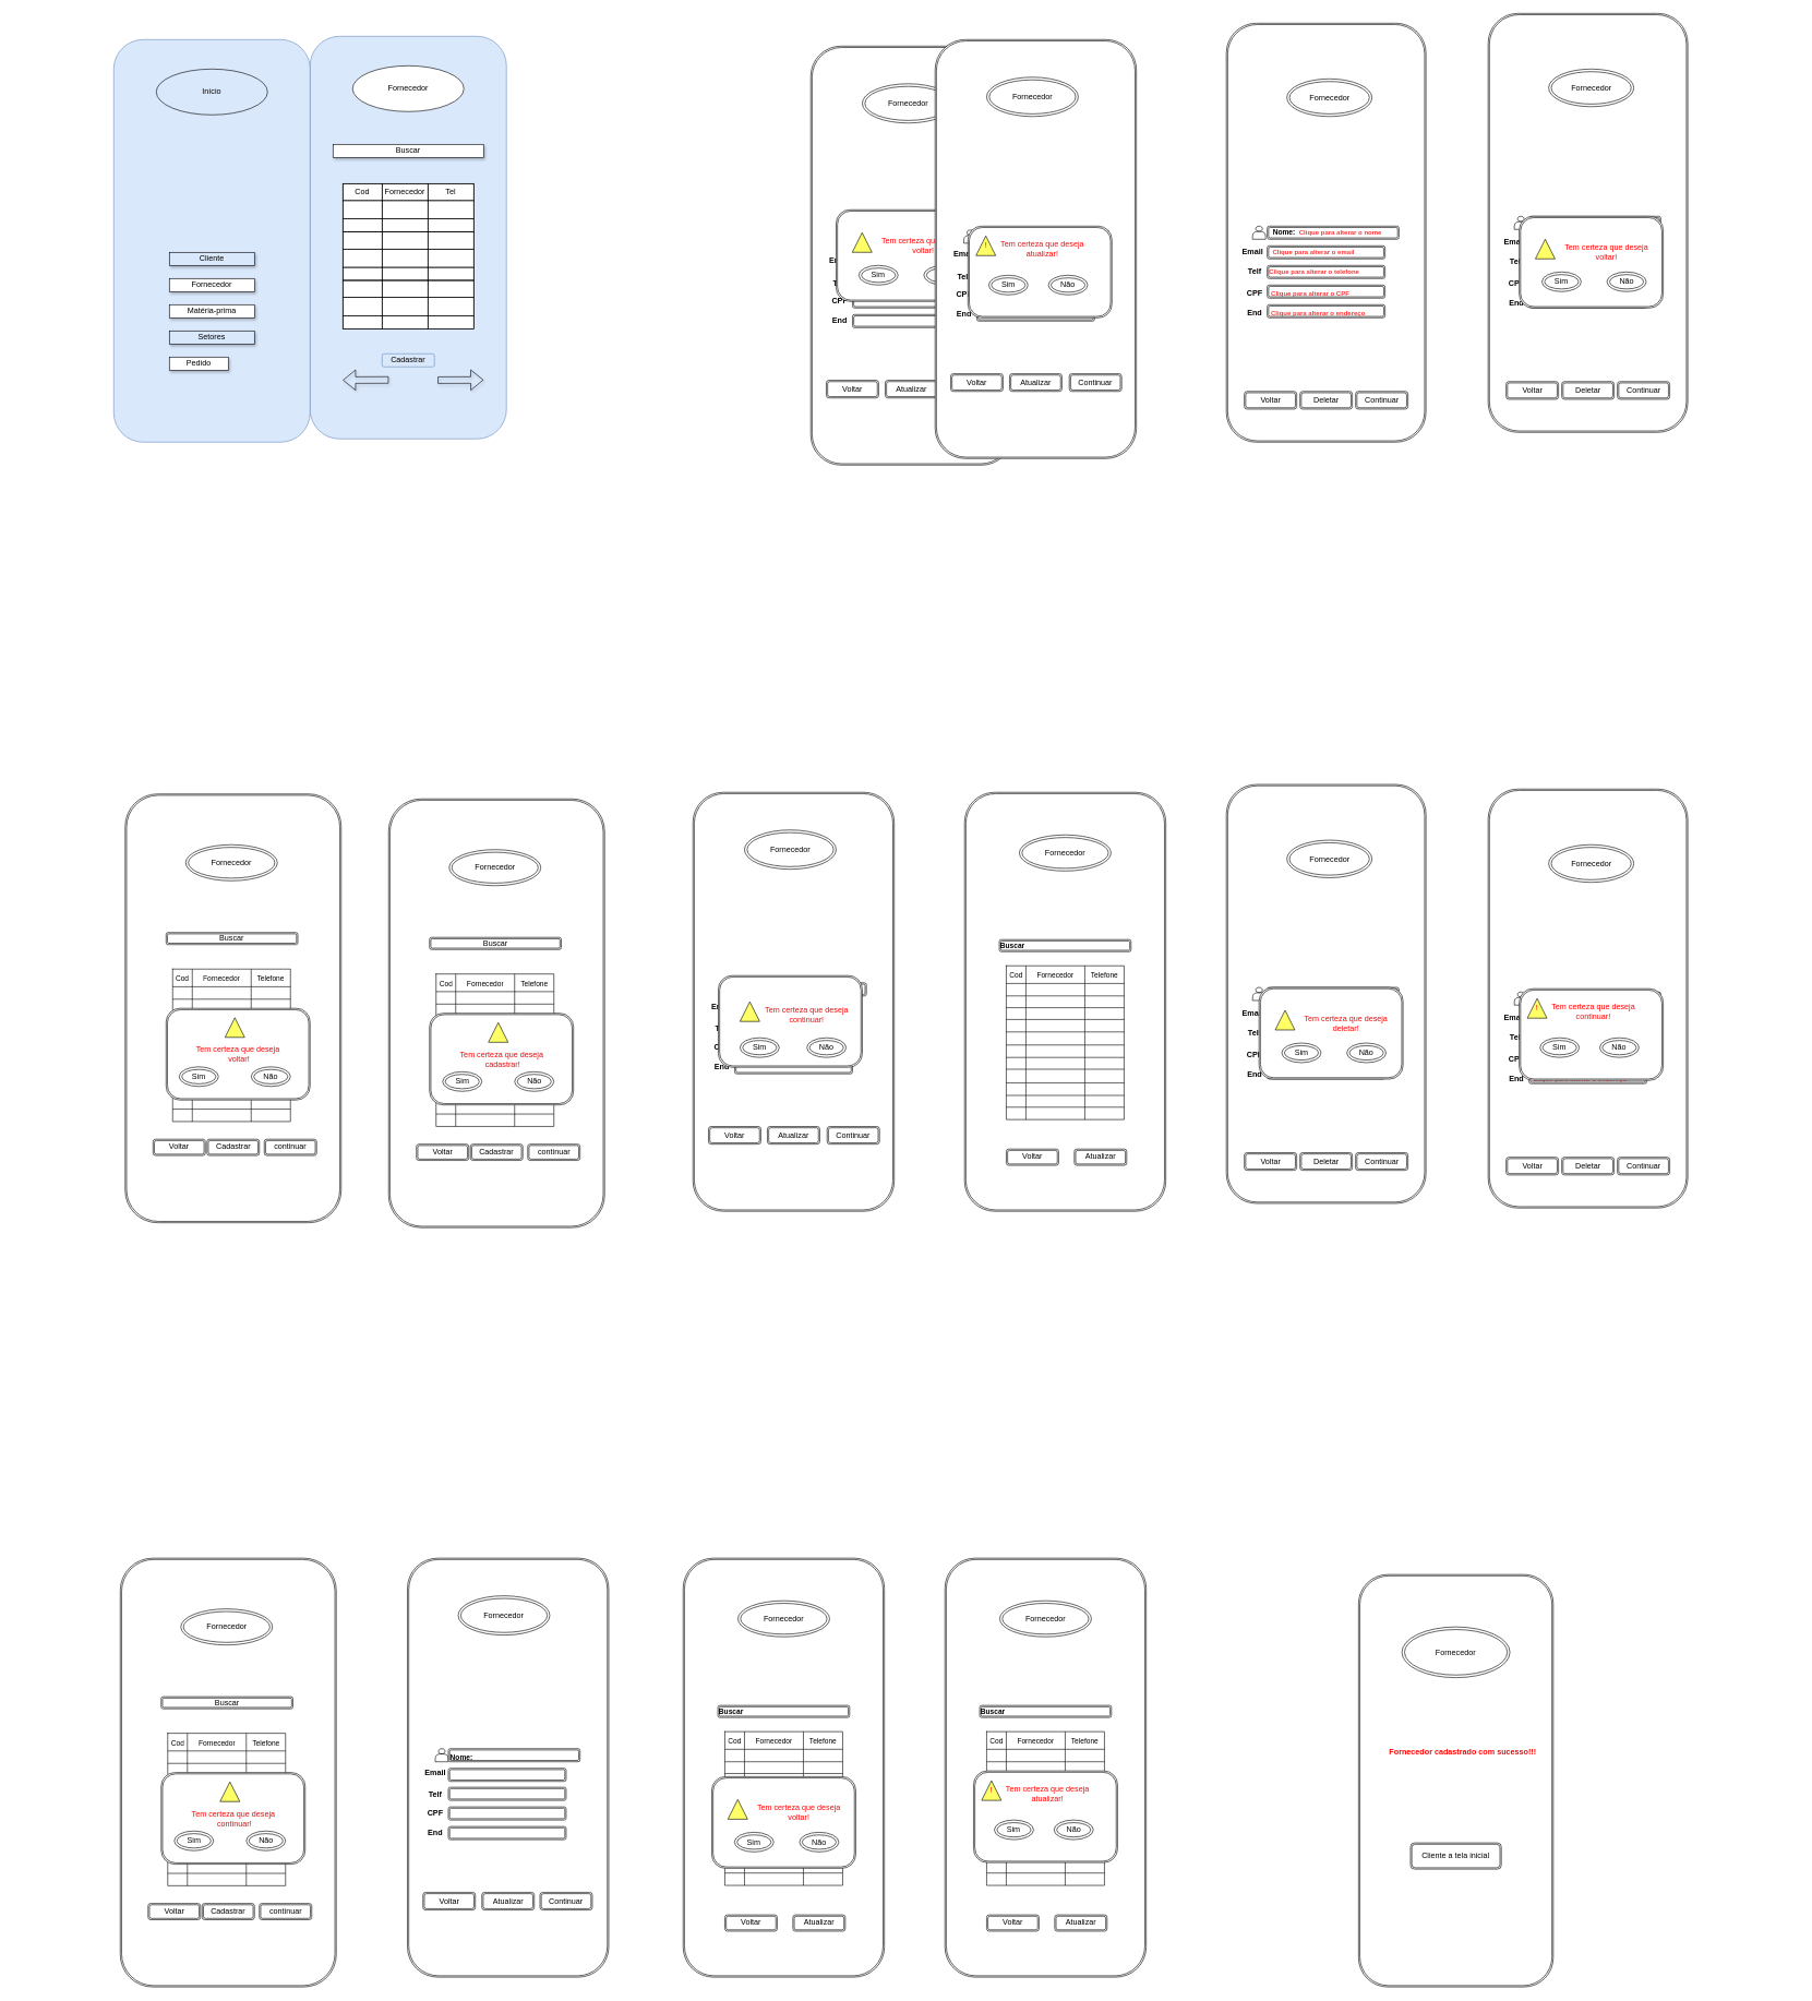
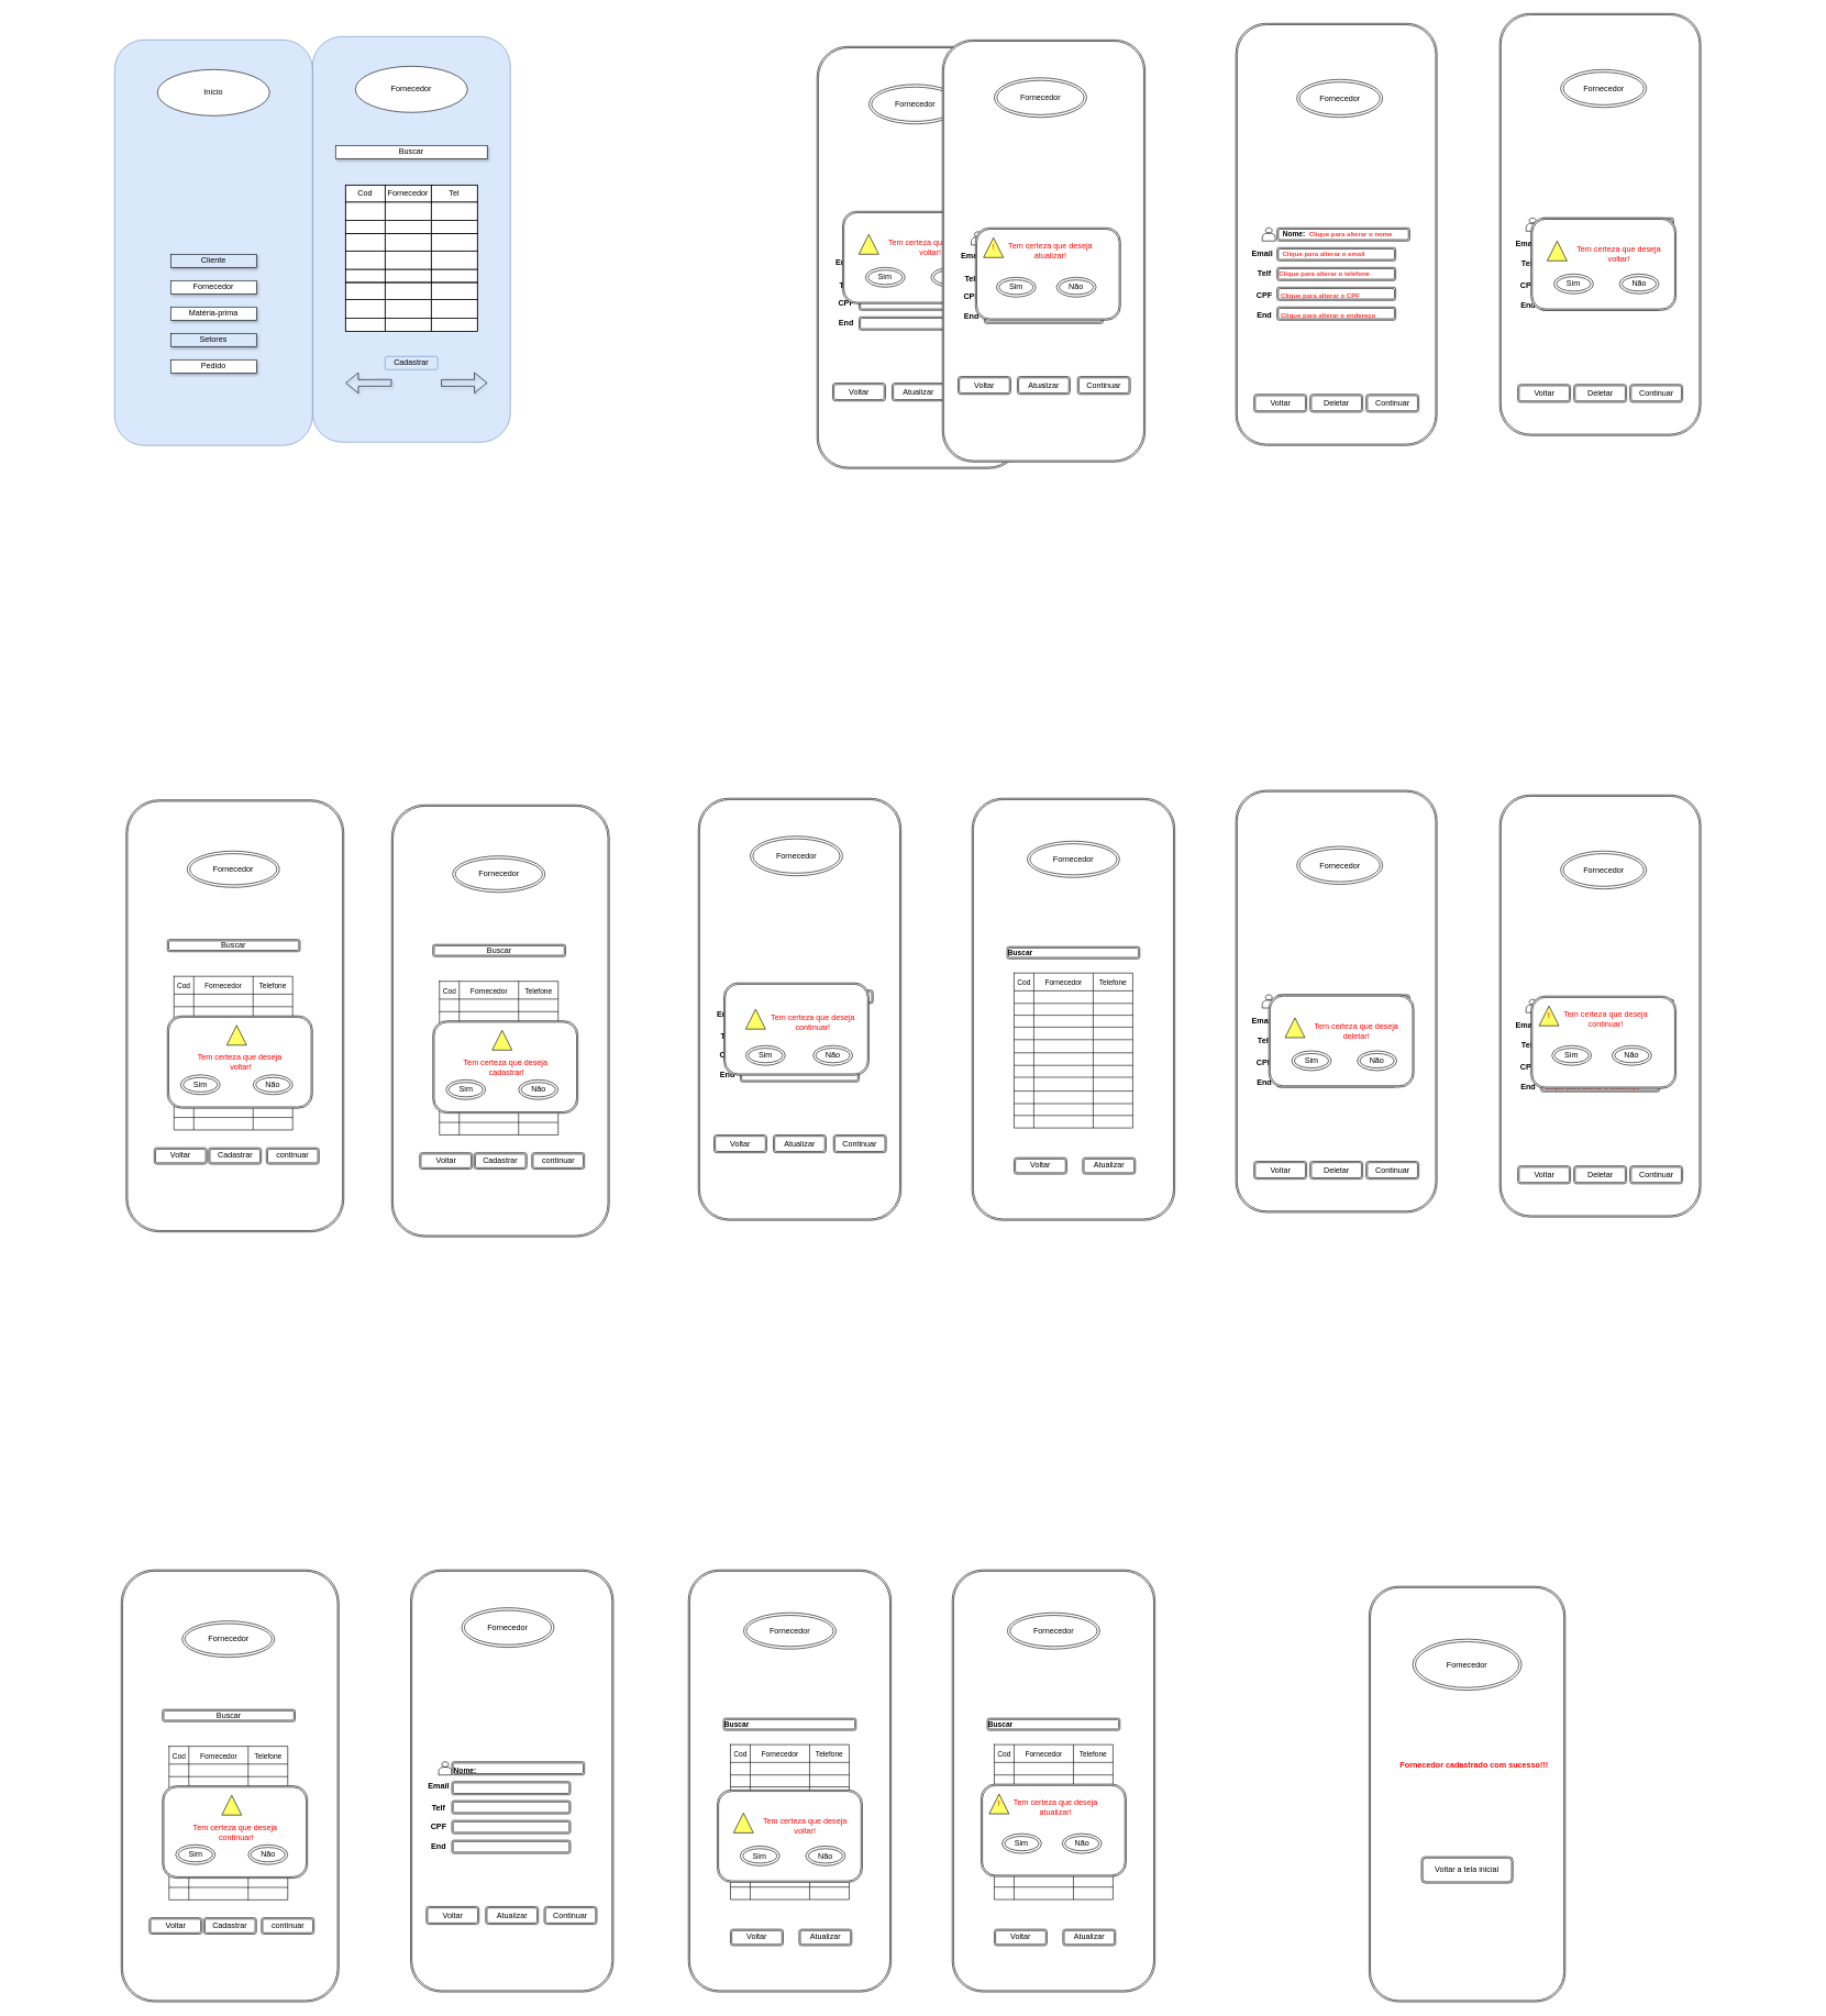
- <mxCell id="619" value="Início" style="ellipse;whiteSpace=wrap;html=1;fillColor=#dae8fc;" vertex="1" parent="617"><mxGeometry x="65" y="45" width="170" height="70" as="geometry" /></mxCell>
+ <mxCell id="619" value="Início" style="ellipse;whiteSpace=wrap;html=1;" vertex="1" parent="617"><mxGeometry x="65" y="45" width="170" height="70" as="geometry" /></mxCell>
- <mxCell id="620" value="Pedido" style="rounded=0;whiteSpace=wrap;html=1;shadow=1;" vertex="1" parent="617"><mxGeometry x="85" y="485" width="90" height="20" as="geometry" /></mxCell>
+ <mxCell id="620" value="Pedido" style="rounded=0;whiteSpace=wrap;html=1;shadow=1;" vertex="1" parent="617"><mxGeometry x="85" y="485" width="130" height="20" as="geometry" /></mxCell>
- <mxCell id="29" value="Cliente a tela inicial" style="shape=ext;double=1;rounded=1;whiteSpace=wrap;html=1;" parent="25" vertex="1"><mxGeometry x="79.37" y="410" width="138.75" height="40" as="geometry" /></mxCell>
+ <mxCell id="29" value="Voltar a tela inicial" style="shape=ext;double=1;rounded=1;whiteSpace=wrap;html=1;" parent="25" vertex="1"><mxGeometry x="79.37" y="410" width="138.75" height="40" as="geometry" /></mxCell>
